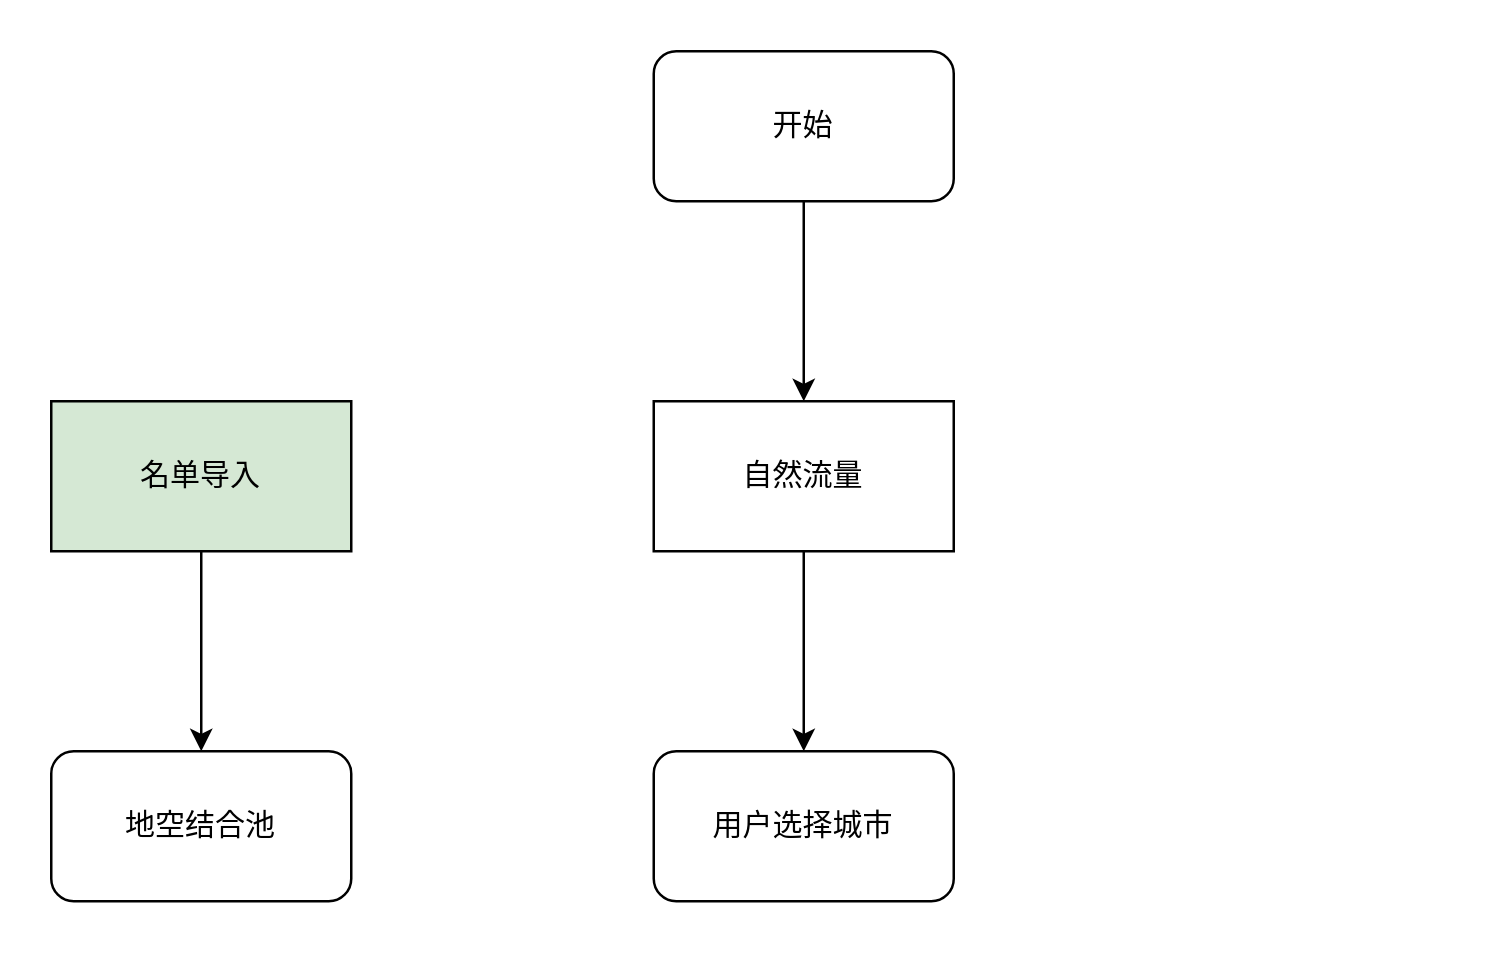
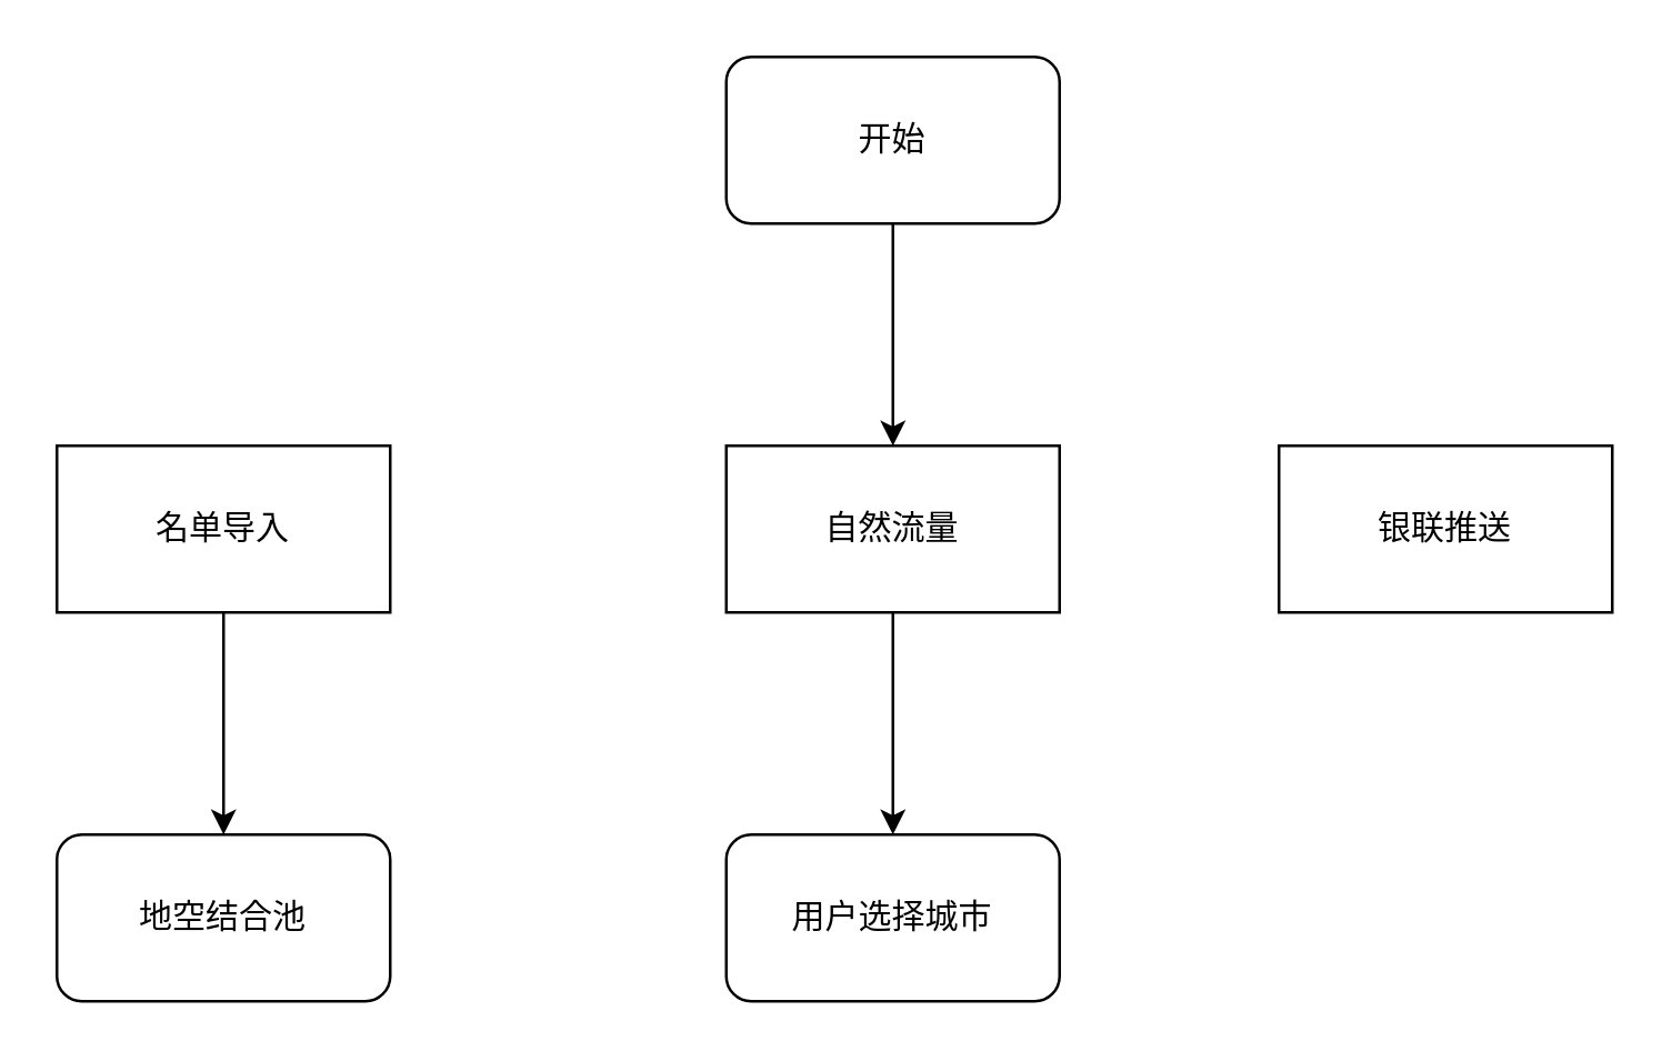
- <mxCell id="7" value="名单导入" style="rounded=0;whiteSpace=wrap;html=1;fillColor=#d5e8d4;" vertex="1" parent="1"><mxGeometry x="20" y="160" width="120" height="60" as="geometry" /></mxCell>
+ <mxCell id="7" value="名单导入" style="rounded=0;whiteSpace=wrap;html=1;" vertex="1" parent="1"><mxGeometry x="20" y="160" width="120" height="60" as="geometry" /></mxCell>
+ <mxCell id="8" value="银联推送" style="rounded=0;whiteSpace=wrap;html=1;" vertex="1" parent="1"><mxGeometry x="460" y="160" width="120" height="60" as="geometry" /></mxCell>
